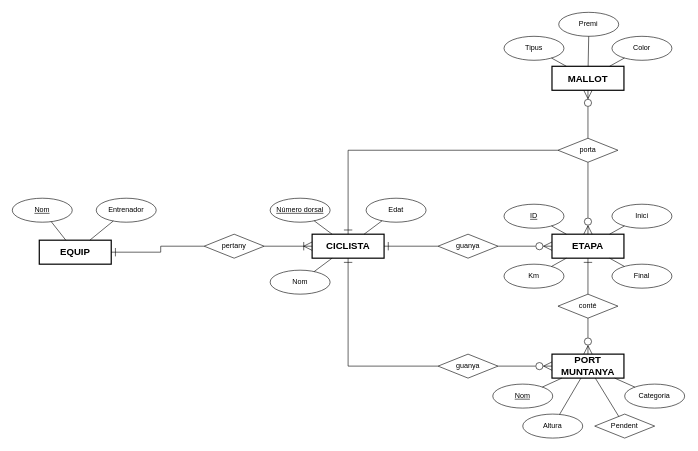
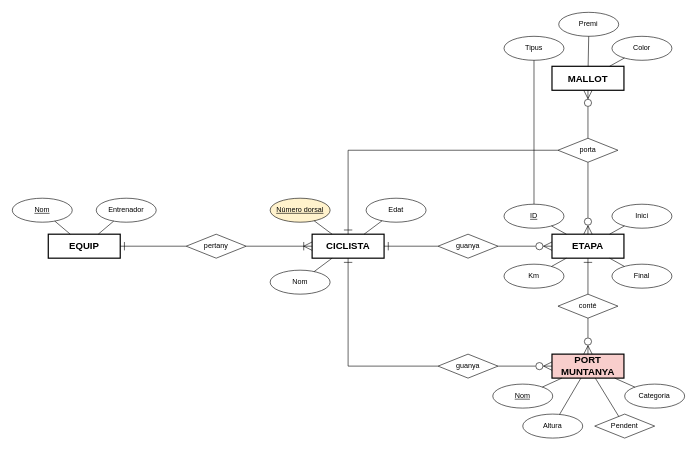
- <mxCell id="24" style="rounded=0;orthogonalLoop=1;jettySize=auto;html=1;endArrow=none;endFill=0;" parent="1" source="21" target="17" edge="1"><mxGeometry relative="1" as="geometry"><mxPoint x="906" y="43" as="sourcePoint" /><mxPoint x="944" y="-30" as="targetPoint" /></mxGeometry></mxCell>
+ <mxCell id="24" style="rounded=0;orthogonalLoop=1;jettySize=auto;html=1;endArrow=none;endFill=0;" parent="1" source="21" target="28" edge="1"><mxGeometry relative="1" as="geometry"><mxPoint x="906" y="43" as="sourcePoint" /><mxPoint x="944" y="-30" as="targetPoint" /></mxGeometry></mxCell>
- <mxCell id="4" value="Número dorsal" style="ellipse;whiteSpace=wrap;html=1;align=center;fontStyle=4" parent="1" vertex="1"><mxGeometry x="450" y="330" width="100" height="40" as="geometry" /></mxCell>
+ <mxCell id="4" value="Número dorsal" style="ellipse;whiteSpace=wrap;html=1;align=center;fontStyle=4;fillColor=#fff2cc;" parent="1" vertex="1"><mxGeometry x="450" y="330" width="100" height="40" as="geometry" /></mxCell>
- <mxCell id="14" value="pertany" style="shape=rhombus;perimeter=rhombusPerimeter;whiteSpace=wrap;html=1;align=center;" parent="1" vertex="1"><mxGeometry x="340" y="390" width="100" height="40" as="geometry" /></mxCell>
+ <mxCell id="14" value="pertany" style="shape=rhombus;perimeter=rhombusPerimeter;whiteSpace=wrap;html=1;align=center;" parent="1" vertex="1"><mxGeometry x="310" y="390" width="100" height="40" as="geometry" /></mxCell>
- <mxCell id="9" value="EQUIP" style="whiteSpace=wrap;html=1;align=center;strokeWidth=2;fontSize=16;fontStyle=1" parent="1" vertex="1"><mxGeometry x="65" y="400" width="120" height="40" as="geometry" /></mxCell>
+ <mxCell id="9" value="EQUIP" style="whiteSpace=wrap;html=1;align=center;strokeWidth=2;fontSize=16;fontStyle=1" parent="1" vertex="1"><mxGeometry x="80" y="390" width="120" height="40" as="geometry" /></mxCell>
- <mxCell id="33" value="PORT MUNTANYA" style="whiteSpace=wrap;html=1;align=center;strokeWidth=2;fontSize=16;fontStyle=1" parent="1" vertex="1"><mxGeometry x="920" y="590" width="120" height="40" as="geometry" /></mxCell>
+ <mxCell id="33" value="PORT MUNTANYA" style="whiteSpace=wrap;html=1;align=center;strokeWidth=2;fontSize=16;fontStyle=1;fillColor=#f8cecc;" parent="1" vertex="1"><mxGeometry x="920" y="590" width="120" height="40" as="geometry" /></mxCell>
